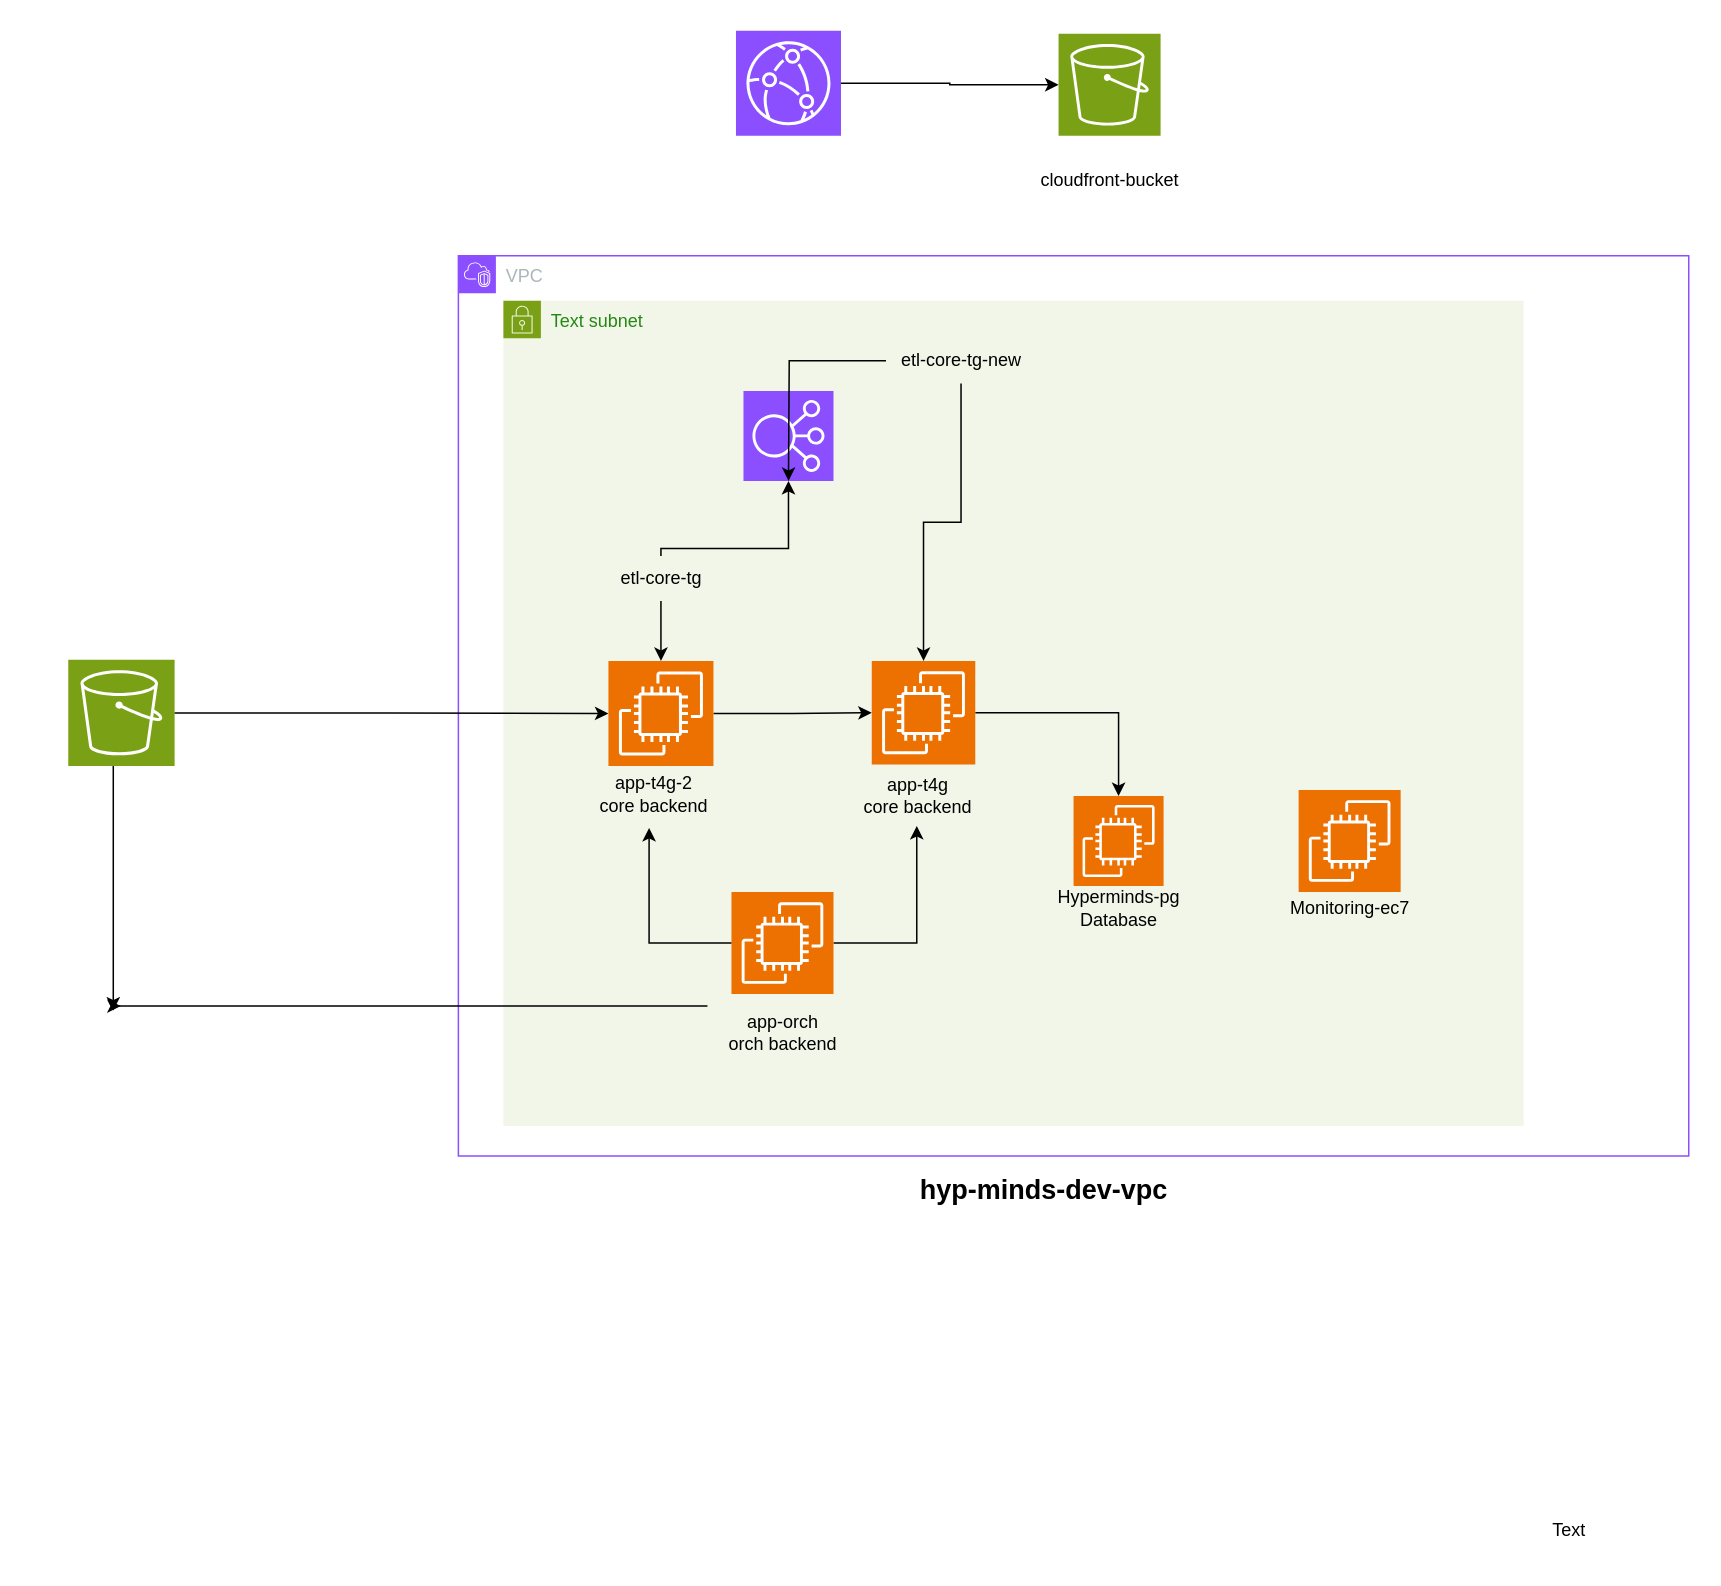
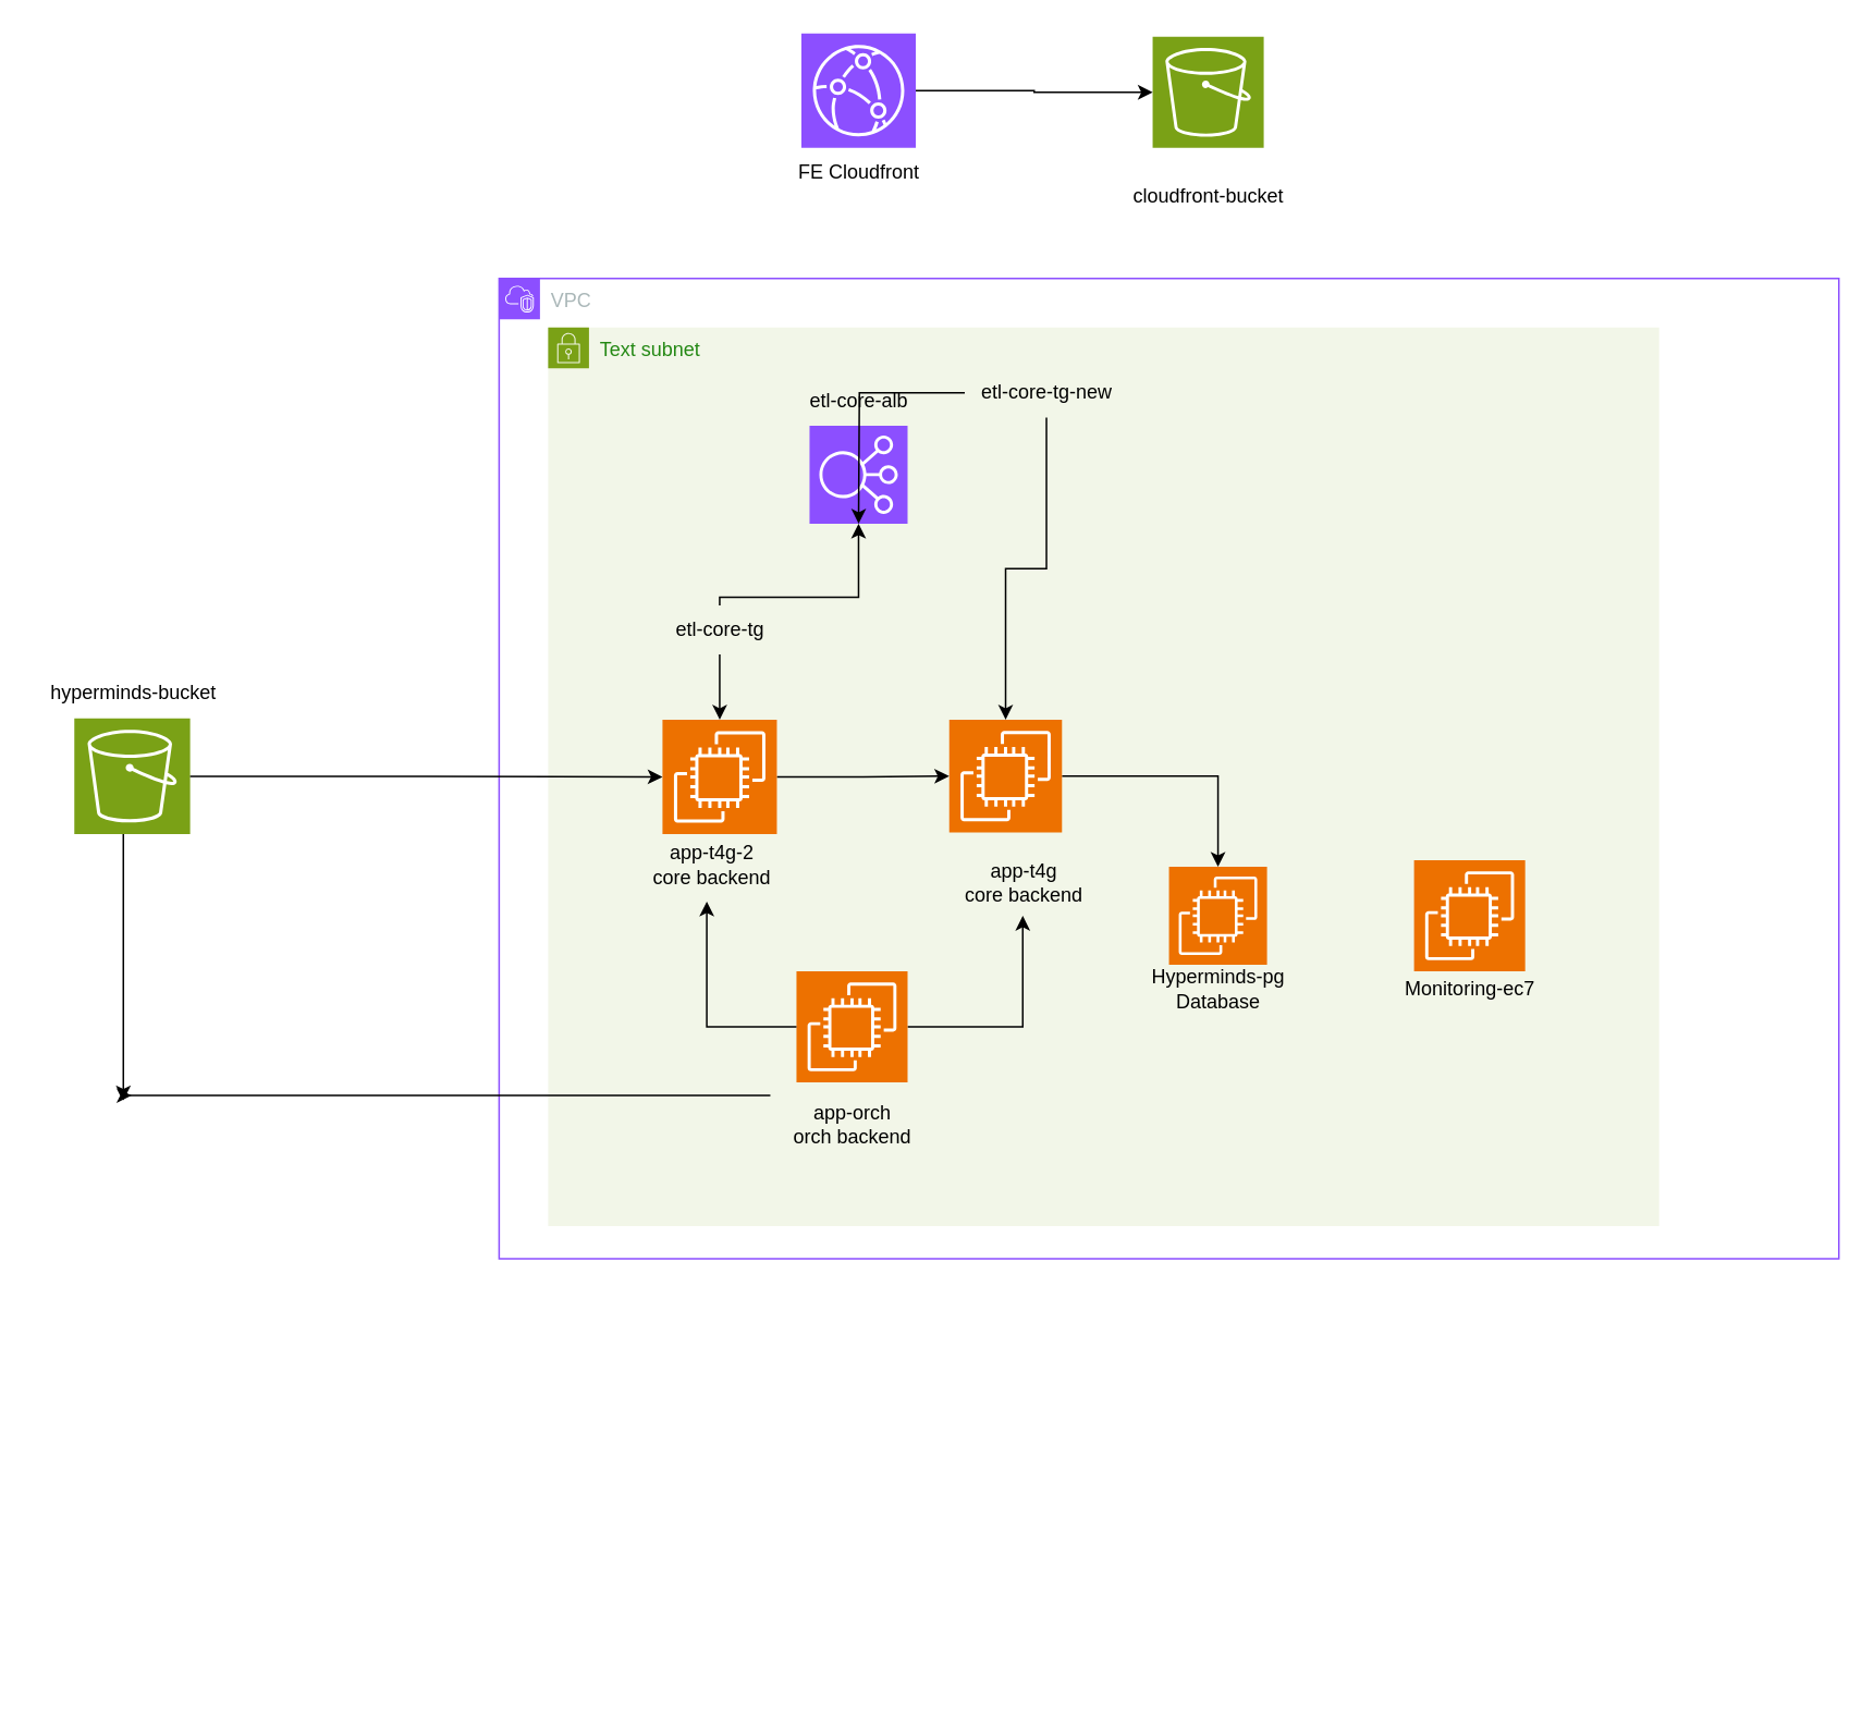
+ <mxCell id="28" value="FE Cloudfront" style="text;html=1;align=center;verticalAlign=middle;resizable=0;points=[];autosize=1;strokeColor=none;fillColor=none;" vertex="1" parent="1"><mxGeometry x="475" y="90" width="100" height="30" as="geometry" /></mxCell>
+ <mxCell id="25" value="etl-core-alb" style="text;html=1;align=center;verticalAlign=middle;resizable=0;points=[];autosize=1;strokeColor=none;fillColor=none;" vertex="1" parent="3"><mxGeometry x="150" y="30" width="80" height="30" as="geometry" /></mxCell>
+ <mxCell id="36" value="hyperminds-bucket" style="text;html=1;align=center;verticalAlign=middle;resizable=0;points=[];autosize=1;strokeColor=none;fillColor=none;" vertex="1" parent="1"><mxGeometry x="20.88" y="409.12" width="120" height="30" as="geometry" /></mxCell>
- <mxCell id="20" value="app-t4g&lt;div&gt;core backend&lt;/div&gt;" style="text;html=1;align=center;verticalAlign=middle;resizable=0;points=[];autosize=1;strokeColor=none;fillColor=none;" vertex="1" parent="3"><mxGeometry x="225.5" y="310" width="100" height="40" as="geometry" /></mxCell>
+ <mxCell id="20" value="app-t4g&lt;div&gt;core backend&lt;/div&gt;" style="text;html=1;align=center;verticalAlign=middle;resizable=0;points=[];autosize=1;strokeColor=none;fillColor=none;" vertex="1" parent="3"><mxGeometry x="240.5" y="320" width="100" height="40" as="geometry" /></mxCell>
- <mxCell id="37" value="&lt;font style=&quot;font-size: 18px;&quot;&gt;&lt;b&gt;hyp-minds-dev-vpc&lt;/b&gt;&lt;/font&gt;" style="text;html=1;align=center;verticalAlign=middle;resizable=0;points=[];autosize=1;strokeColor=none;fillColor=none;" vertex="1" parent="1"><mxGeometry x="600" y="773" width="190" height="40" as="geometry" /></mxCell>
- <mxCell id="27" value="Text" style="text;html=1;align=center;verticalAlign=middle;resizable=0;points=[];autosize=1;strokeColor=none;fillColor=none;" vertex="1" parent="1"><mxGeometry x="1020" y="1005" width="50" height="30" as="geometry" /></mxCell>
